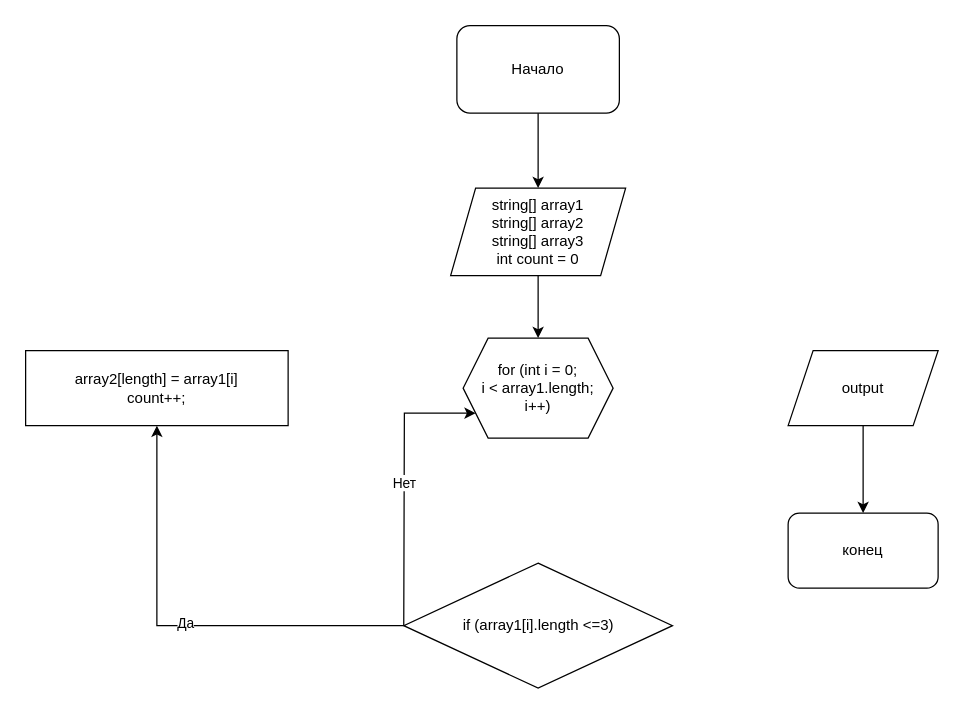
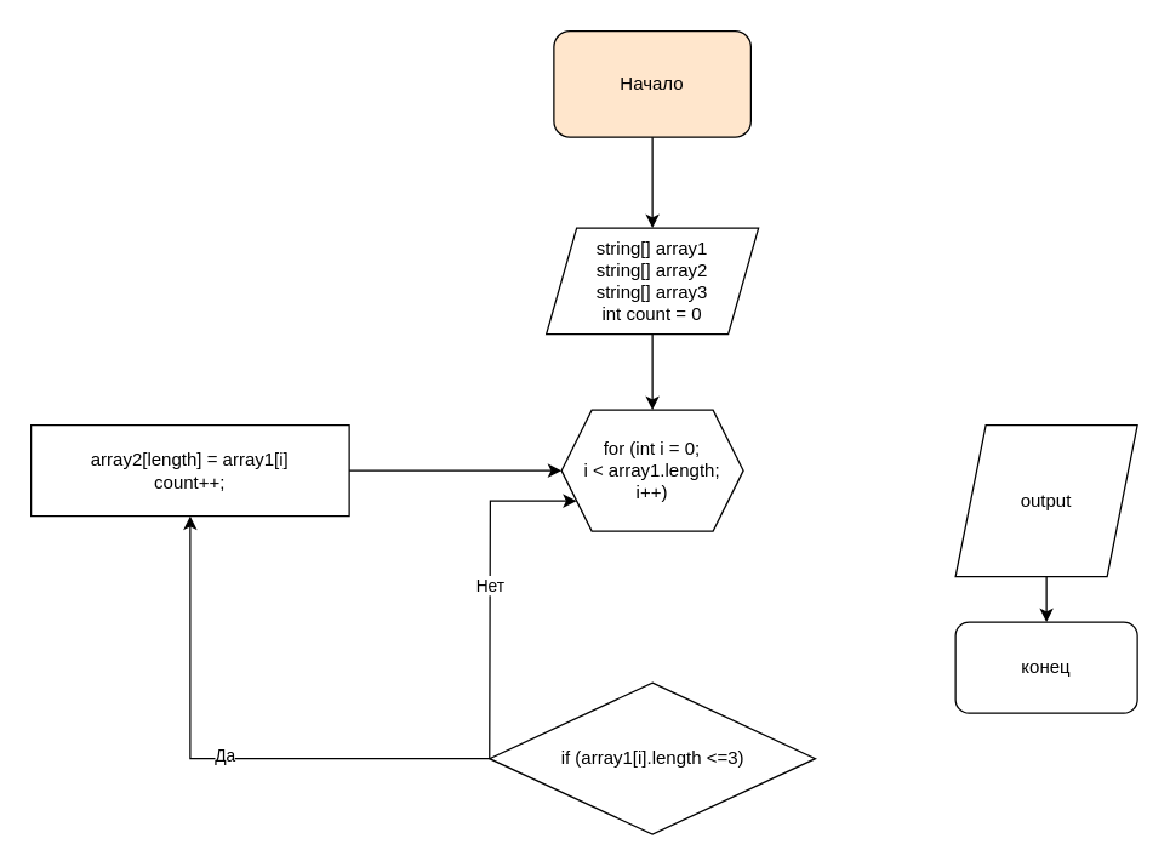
- <mxCell id="2" value="Начало" style="rounded=1;whiteSpace=wrap;html=1;" vertex="1" parent="1"><mxGeometry x="365" y="20" width="130" height="70" as="geometry" /></mxCell>
+ <mxCell id="2" value="Начало" style="rounded=1;whiteSpace=wrap;html=1;fillColor=#ffe6cc;" vertex="1" parent="1"><mxGeometry x="365" y="20" width="130" height="70" as="geometry" /></mxCell>
+ <mxCell id="14" value="" style="endArrow=classic;html=1;rounded=0;exitX=1;exitY=0.5;exitDx=0;exitDy=0;entryX=0;entryY=0.5;entryDx=0;entryDy=0;" edge="1" parent="1" source="12" target="13"><mxGeometry width="50" height="50" relative="1" as="geometry"><mxPoint x="340" y="520" as="sourcePoint" /><mxPoint x="390" y="470" as="targetPoint" /><Array as="points" /></mxGeometry></mxCell>
- <mxCell id="5" value="output" style="shape=parallelogram;perimeter=parallelogramPerimeter;whiteSpace=wrap;html=1;fixedSize=1;" vertex="1" parent="1"><mxGeometry x="630" y="280" width="120" height="60" as="geometry" /></mxCell>
+ <mxCell id="5" value="output" style="shape=parallelogram;perimeter=parallelogramPerimeter;whiteSpace=wrap;html=1;fixedSize=1;" vertex="1" parent="1"><mxGeometry x="630" y="280" width="120" height="100" as="geometry" /></mxCell>
